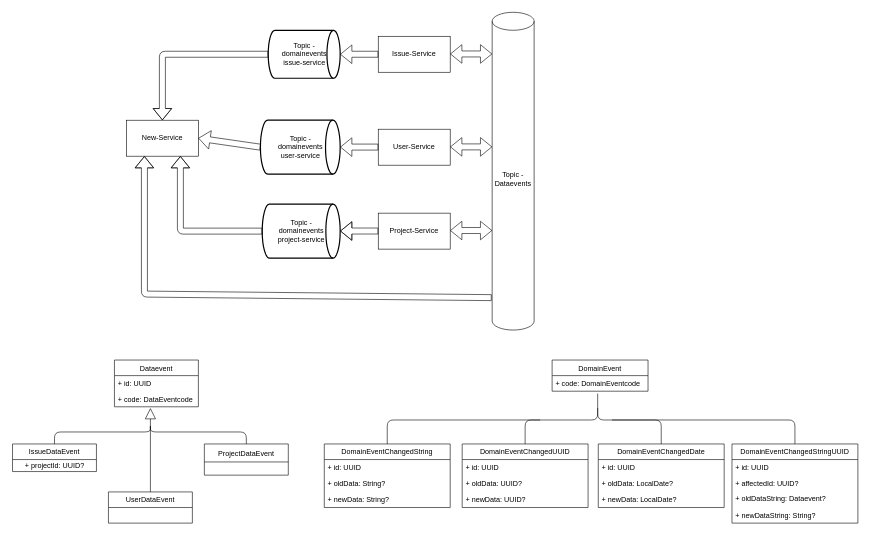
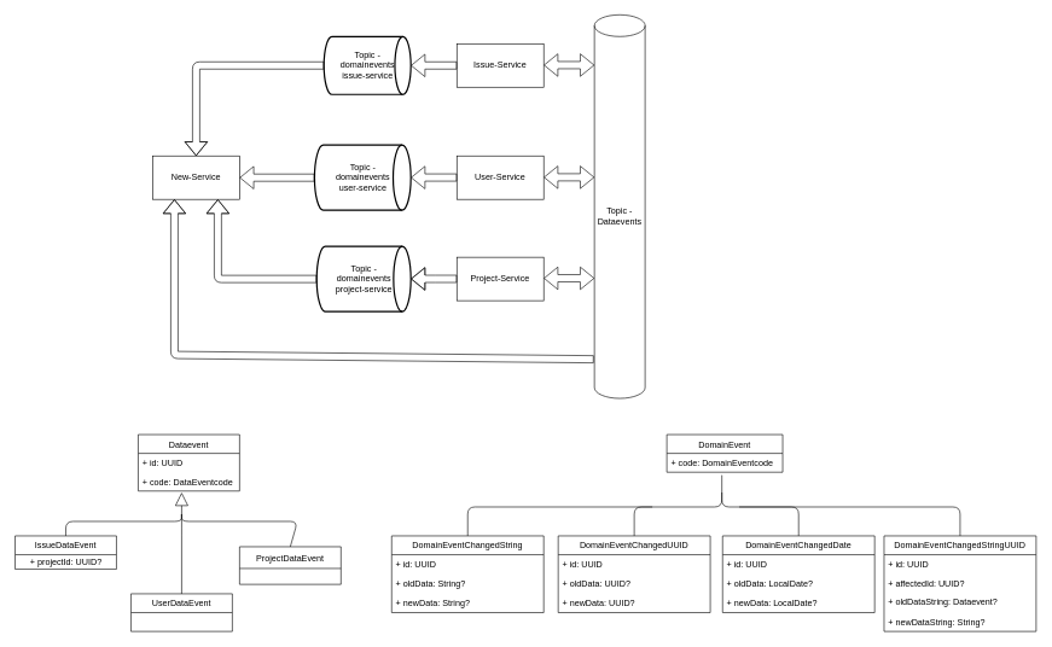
- <mxCell id="3" value="New-Service" style="rounded=0;whiteSpace=wrap;html=1;" vertex="1" parent="1"><mxGeometry x="210" y="200" width="120" height="60" as="geometry" /></mxCell>
+ <mxCell id="3" value="New-Service" style="rounded=0;whiteSpace=wrap;html=1;" vertex="1" parent="1"><mxGeometry x="210" y="215" width="120" height="60" as="geometry" /></mxCell>
- <mxCell id="15" value="ProjectDataEvent" style="swimlane;fontStyle=0;childLayout=stackLayout;horizontal=1;startSize=30;fillColor=none;horizontalStack=0;resizeParent=1;resizeParentMax=0;resizeLast=0;collapsible=1;marginBottom=0;" vertex="1" parent="1"><mxGeometry x="340" y="740" width="140" height="52" as="geometry" /></mxCell>
+ <mxCell id="15" value="ProjectDataEvent" style="swimlane;fontStyle=0;childLayout=stackLayout;horizontal=1;startSize=30;fillColor=none;horizontalStack=0;resizeParent=1;resizeParentMax=0;resizeLast=0;collapsible=1;marginBottom=0;" vertex="1" parent="1"><mxGeometry x="330" y="755" width="140" height="52" as="geometry" /></mxCell>
